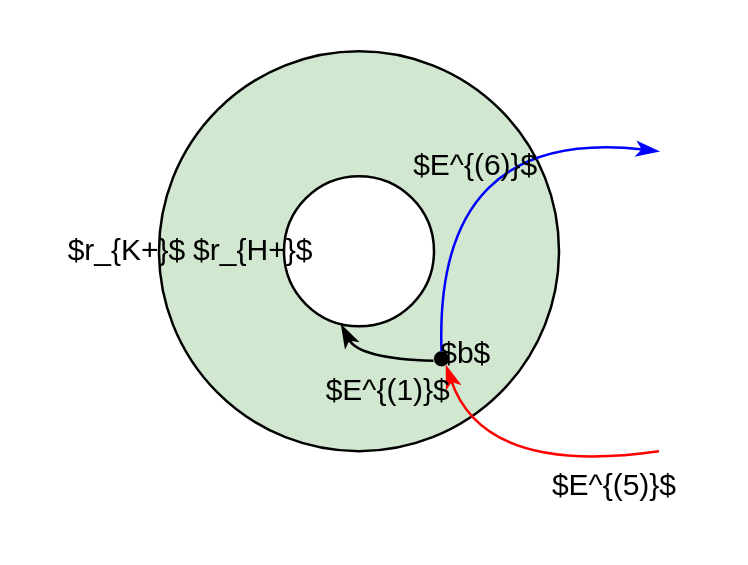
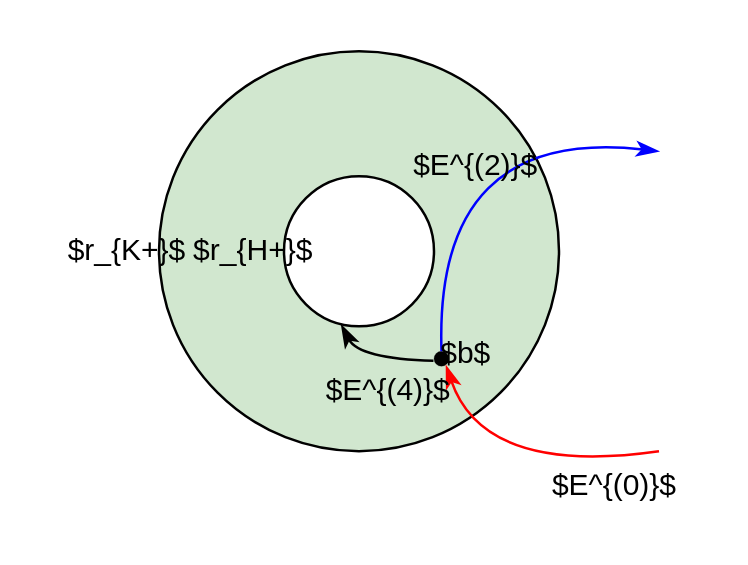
- <mxCell id="11" value="$E^{(6)}$" style="text;html=1;strokeColor=none;fillColor=none;align=center;verticalAlign=middle;whiteSpace=wrap;rounded=0;strokeWidth=0;" parent="1" vertex="1"><mxGeometry x="159" y="56" width="62" height="20" as="geometry" /></mxCell>
+ <mxCell id="11" value="$E^{(2)}$" style="text;html=1;strokeColor=none;fillColor=none;align=center;verticalAlign=middle;whiteSpace=wrap;rounded=0;strokeWidth=0;" parent="1" vertex="1"><mxGeometry x="159" y="56" width="62" height="20" as="geometry" /></mxCell>
- <mxCell id="10" value="$E^{(1)}$" style="text;html=1;strokeColor=none;fillColor=none;align=center;verticalAlign=middle;whiteSpace=wrap;rounded=0;strokeWidth=0;" parent="1" vertex="1"><mxGeometry x="123" y="146" width="64" height="20" as="geometry" /></mxCell>
+ <mxCell id="10" value="$E^{(4)}$" style="text;html=1;strokeColor=none;fillColor=none;align=center;verticalAlign=middle;whiteSpace=wrap;rounded=0;strokeWidth=0;" parent="1" vertex="1"><mxGeometry x="123" y="146" width="64" height="20" as="geometry" /></mxCell>
- <mxCell id="9" value="$E^{(5)}$" style="text;html=1;strokeColor=none;fillColor=none;align=center;verticalAlign=middle;whiteSpace=wrap;rounded=0;strokeWidth=0;" parent="1" vertex="1"><mxGeometry x="214" y="184" width="63" height="20" as="geometry" /></mxCell>
+ <mxCell id="9" value="$E^{(0)}$" style="text;html=1;strokeColor=none;fillColor=none;align=center;verticalAlign=middle;whiteSpace=wrap;rounded=0;strokeWidth=0;" parent="1" vertex="1"><mxGeometry x="214" y="184" width="63" height="20" as="geometry" /></mxCell>
